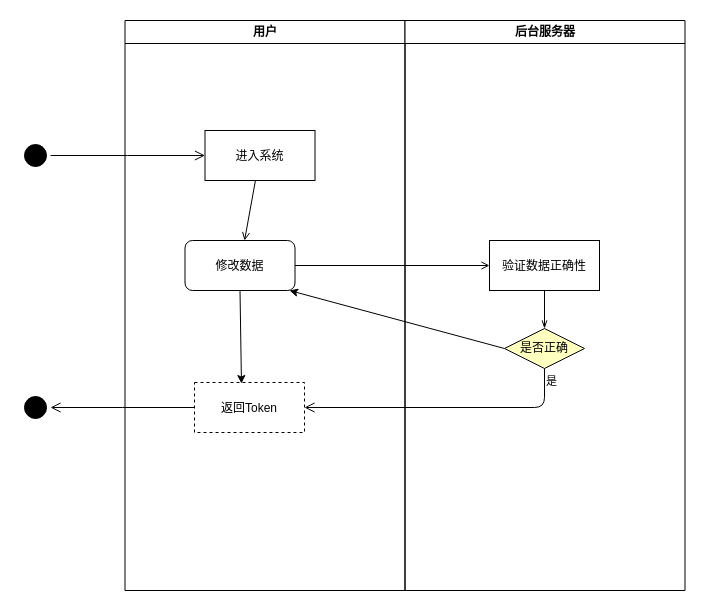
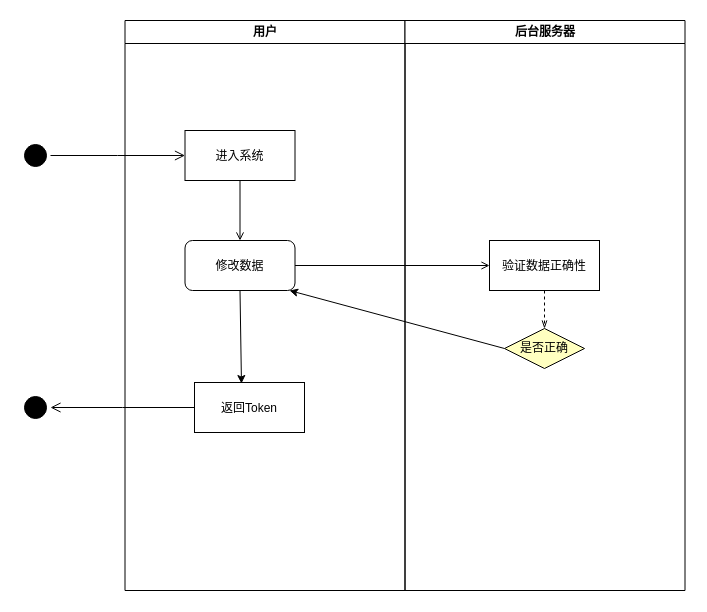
- <mxCell id="3" value="进入系统" style="strokeColor=#000000;" parent="2" vertex="1"><mxGeometry x="80" y="110" width="110" height="50" as="geometry" /></mxCell>
+ <mxCell id="3" value="进入系统" style="strokeColor=#000000;" parent="2" vertex="1"><mxGeometry x="60" y="110" width="110" height="50" as="geometry" /></mxCell>
- <mxCell id="11" value="" style="endArrow=openThin;html=1;entryX=0.5;entryY=0;entryDx=0;entryDy=0;endFill=0;strokeColor=#000000;" parent="8" source="9" target="10" edge="1"><mxGeometry width="50" height="50" relative="1" as="geometry"><mxPoint x="105.5" y="322" as="sourcePoint" /><mxPoint x="135.5" y="302" as="targetPoint" /></mxGeometry></mxCell>
+ <mxCell id="11" value="" style="endArrow=openThin;html=1;entryX=0.5;entryY=0;entryDx=0;entryDy=0;endFill=0;strokeColor=#000000;dashed=1;" parent="8" source="9" target="10" edge="1"><mxGeometry width="50" height="50" relative="1" as="geometry"><mxPoint x="105.5" y="322" as="sourcePoint" /><mxPoint x="135.5" y="302" as="targetPoint" /></mxGeometry></mxCell>
- <mxCell id="6" value="返回Token" style="strokeColor=#000000;dashed=1;" parent="2" vertex="1"><mxGeometry x="69.5" y="362" width="110" height="50" as="geometry" /></mxCell>
+ <mxCell id="6" value="返回Token" style="strokeColor=#000000;" parent="2" vertex="1"><mxGeometry x="69.5" y="362" width="110" height="50" as="geometry" /></mxCell>
- <mxCell id="15" value="是" style="html=1;align=left;verticalAlign=top;endArrow=open;endSize=8;strokeColor=#000000;entryX=1;entryY=0.5;entryDx=0;entryDy=0;" parent="1" source="10" target="6" edge="1"><mxGeometry x="-1" relative="1" as="geometry"><mxPoint x="544" y="405" as="targetPoint" /><Array as="points"><mxPoint x="544" y="407" /></Array></mxGeometry></mxCell>
